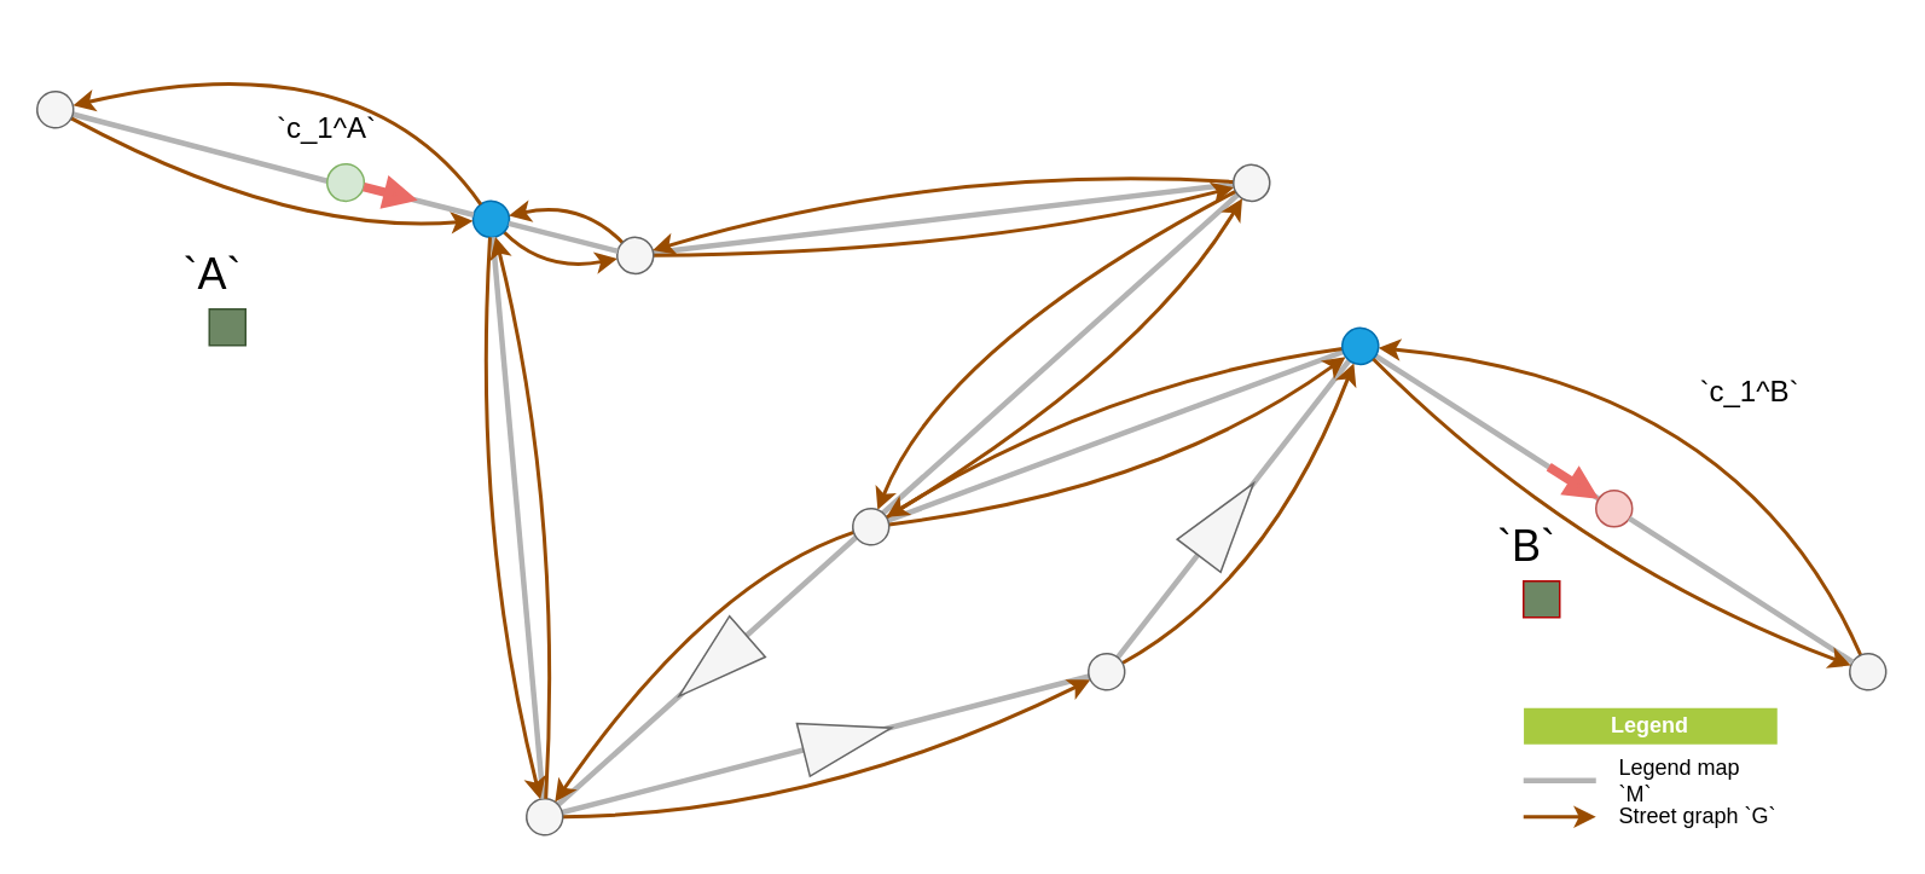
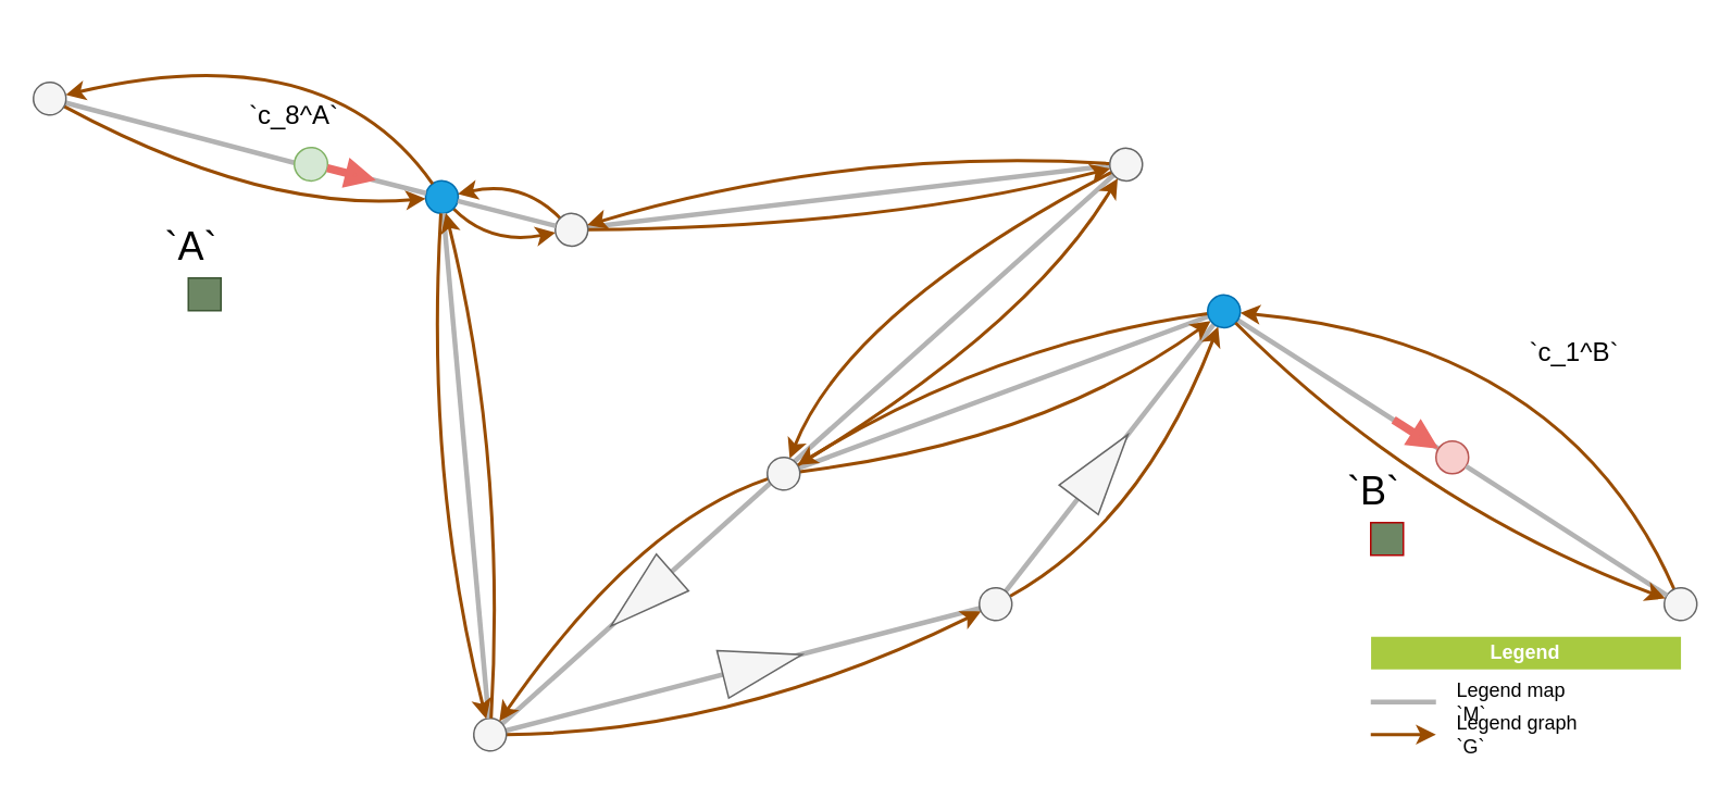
- <mxCell id="42" value="&lt;font style=&quot;font-size: 16px&quot;&gt;`c_1^A`&lt;/font&gt;" style="text;html=1;strokeColor=none;fillColor=none;align=center;verticalAlign=middle;whiteSpace=wrap;rounded=0;fontColor=#000000;" parent="1" vertex="1"><mxGeometry x="160.42" y="60" width="40" height="20" as="geometry" /></mxCell>
+ <mxCell id="42" value="&lt;font style=&quot;font-size: 16px&quot;&gt;`c_8^A`&lt;/font&gt;" style="text;html=1;strokeColor=none;fillColor=none;align=center;verticalAlign=middle;whiteSpace=wrap;rounded=0;fontColor=#000000;" parent="1" vertex="1"><mxGeometry x="160.42" y="60" width="40" height="20" as="geometry" /></mxCell>
- <mxCell id="48" value="&lt;b&gt;Legend&lt;/b&gt;" style="text;html=1;strokeColor=none;align=center;verticalAlign=middle;whiteSpace=wrap;rounded=0;fillColor=#a8ca40;fontColor=#FFFFFF;" parent="1" vertex="1"><mxGeometry x="840.21" y="390" width="139.79" height="20" as="geometry" /></mxCell>
+ <mxCell id="48" value="&lt;b&gt;Legend&lt;/b&gt;" style="text;html=1;strokeColor=none;align=center;verticalAlign=middle;whiteSpace=wrap;rounded=0;fillColor=#a8ca40;fontColor=#FFFFFF;" parent="1" vertex="1"><mxGeometry x="840.21" y="390" width="190" height="20" as="geometry" /></mxCell>
- <mxCell id="51" value="&lt;span style=&quot;text-align: right&quot;&gt;Street graph `G`&lt;/span&gt;" style="text;html=1;strokeColor=none;fillColor=none;align=left;verticalAlign=middle;whiteSpace=wrap;rounded=0;" parent="1" vertex="1"><mxGeometry x="890.63" y="440" width="89.37" height="20" as="geometry" /></mxCell>
+ <mxCell id="51" value="&lt;span style=&quot;text-align: right&quot;&gt;Legend graph `G`&lt;/span&gt;" style="text;html=1;strokeColor=none;fillColor=none;align=left;verticalAlign=middle;whiteSpace=wrap;rounded=0;" parent="1" vertex="1"><mxGeometry x="890.63" y="440" width="89.37" height="20" as="geometry" /></mxCell>
